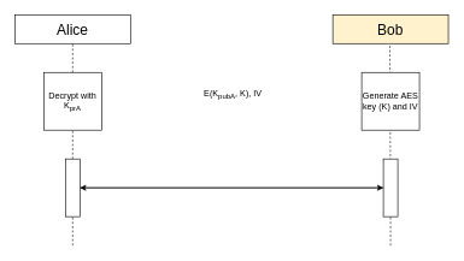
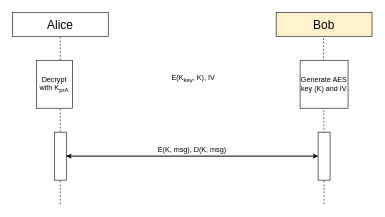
- <mxCell id="8" value="E(K&lt;sub&gt;pubA&lt;/sub&gt;, K), IV" style="text;html=1;strokeColor=none;fillColor=none;align=center;verticalAlign=middle;whiteSpace=wrap;rounded=0;" vertex="1" parent="1"><mxGeometry x="142" y="120" width="360" height="20" as="geometry" /></mxCell>
+ <mxCell id="8" value="E(K&lt;sub&gt;key&lt;/sub&gt;, K), IV" style="text;html=1;strokeColor=none;fillColor=none;align=center;verticalAlign=middle;whiteSpace=wrap;rounded=0;" vertex="1" parent="1"><mxGeometry x="142" y="120" width="360" height="20" as="geometry" /></mxCell>
- <mxCell id="7" value="Decrypt with K&lt;sub&gt;prA&lt;/sub&gt;" style="rounded=0;whiteSpace=wrap;html=1;" vertex="1" parent="1"><mxGeometry x="60" y="100" width="80" height="80" as="geometry" /></mxCell>
+ <mxCell id="7" value="Decrypt with K&lt;sub&gt;prA&lt;/sub&gt;" style="rounded=0;whiteSpace=wrap;html=1;" vertex="1" parent="1"><mxGeometry x="60" y="100" width="60" height="80" as="geometry" /></mxCell>
+ <mxCell id="14" value="E(K, msg), D(K, msg)" style="text;html=1;strokeColor=none;fillColor=none;align=center;verticalAlign=middle;whiteSpace=wrap;rounded=0;" vertex="1" parent="1"><mxGeometry x="140" y="240" width="360" height="20" as="geometry" /></mxCell>
